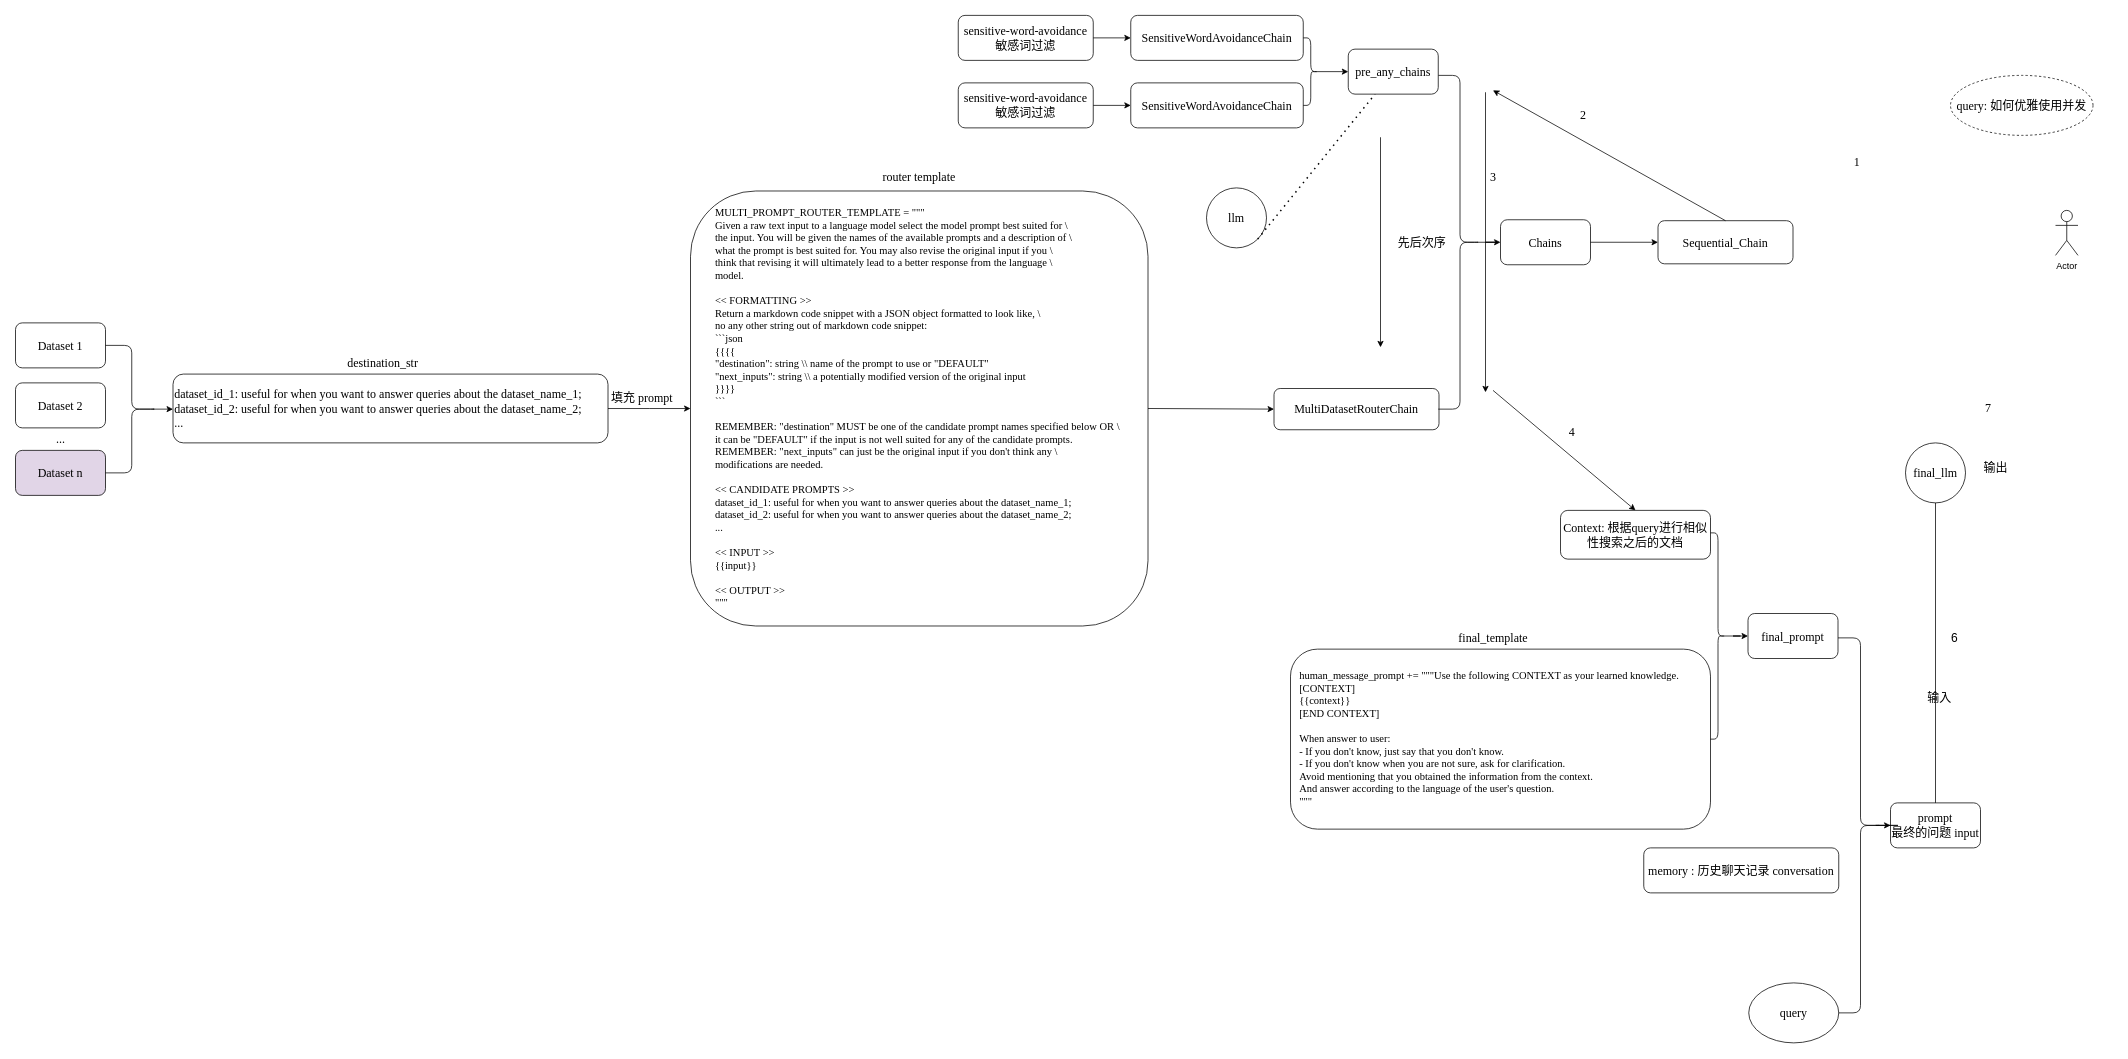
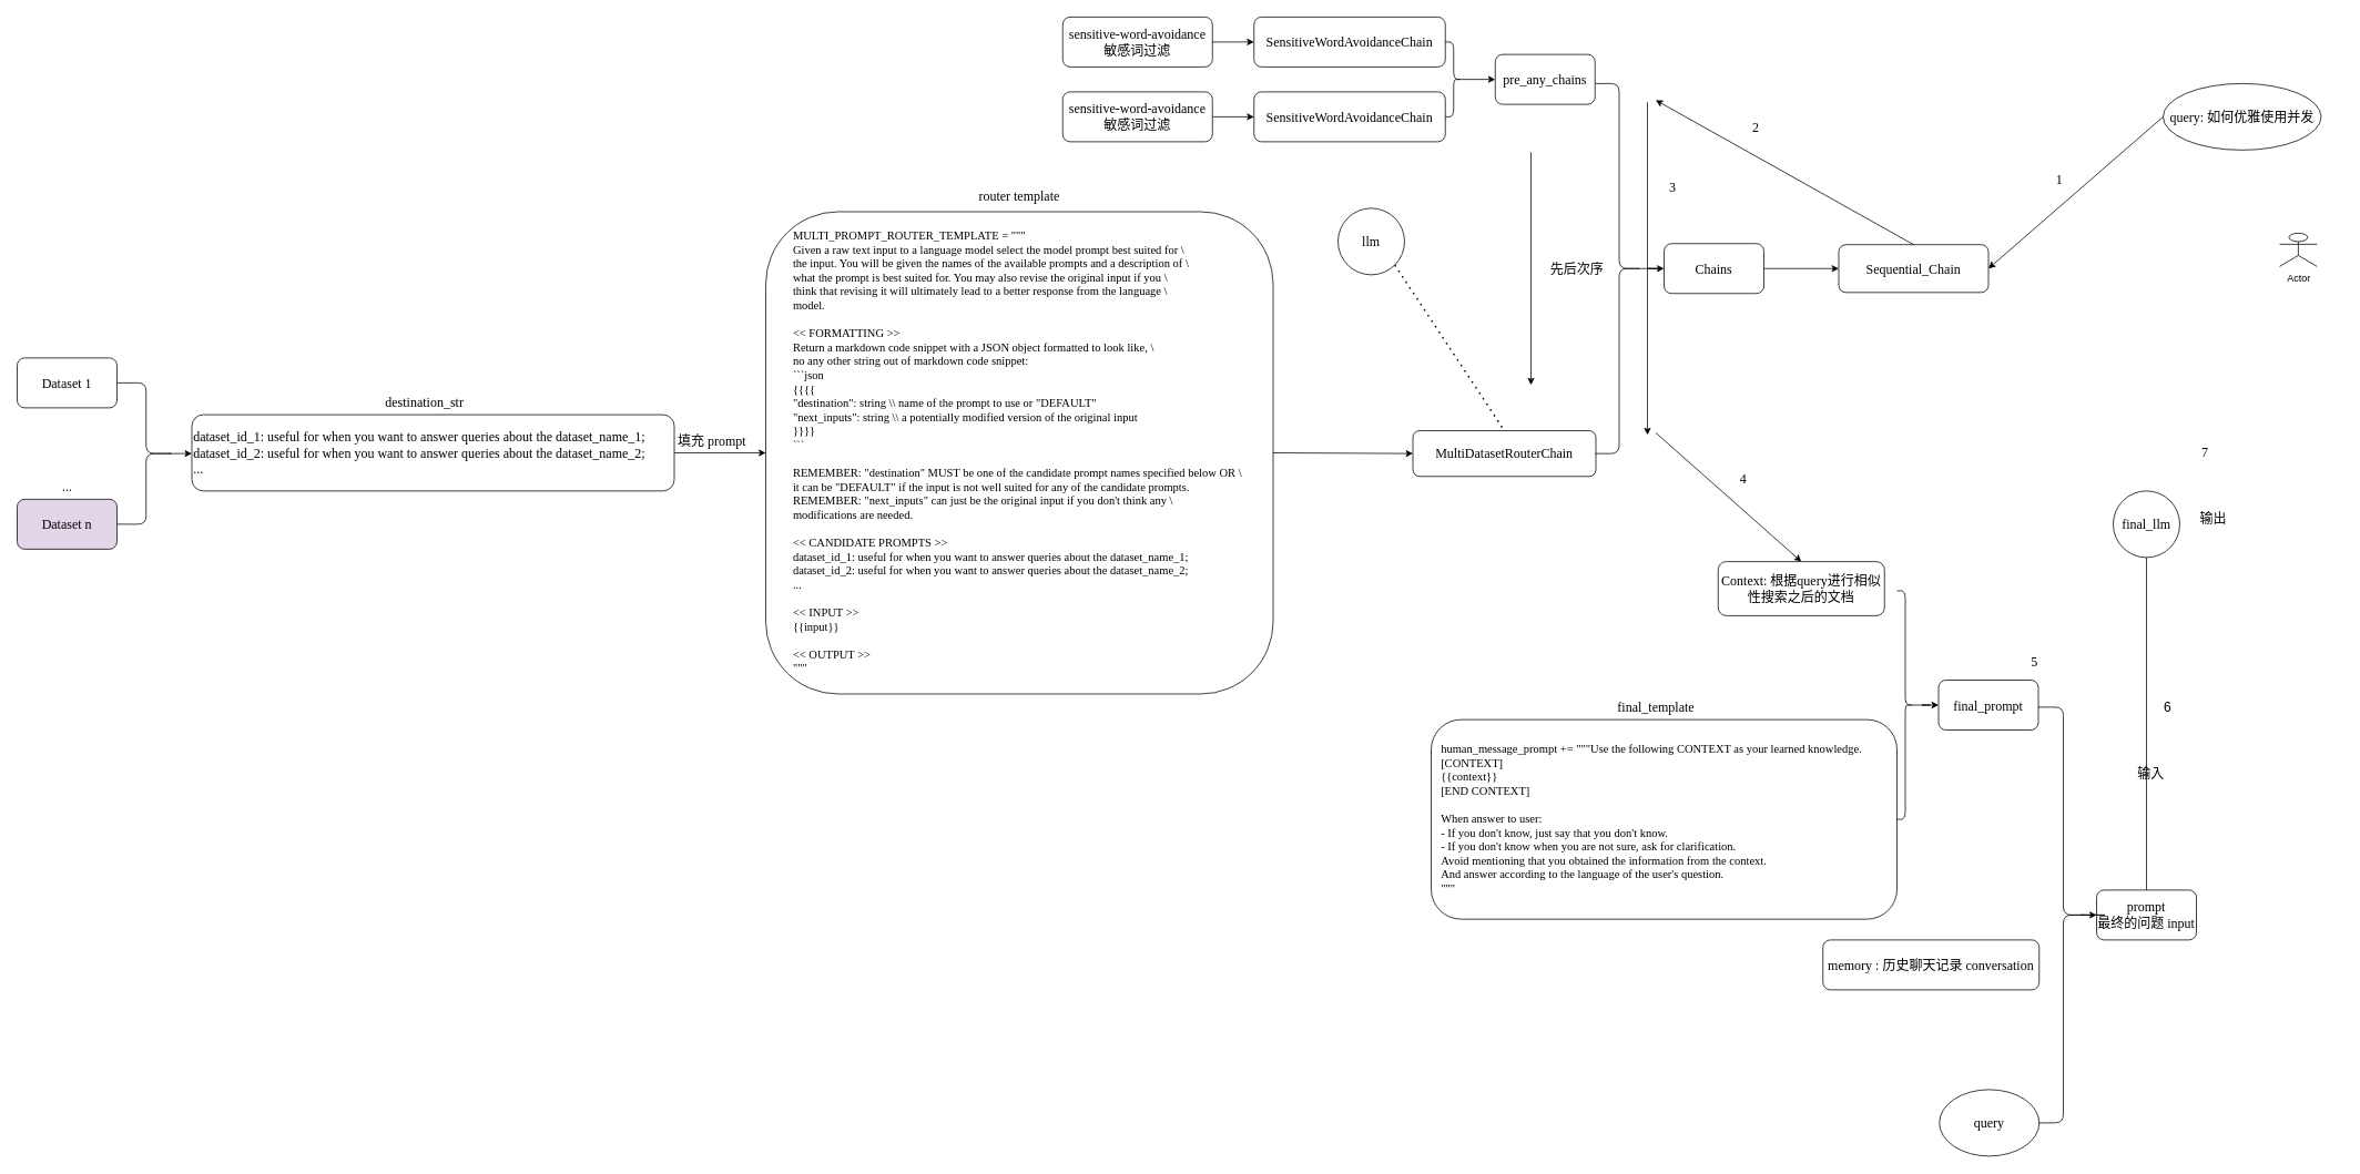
- <mxCell id="39" value="query: 如何优雅使用并发" style="ellipse;whiteSpace=wrap;html=1;fontFamily=Times New Roman;fontSize=16;dashed=1;" vertex="1" parent="2"><mxGeometry x="2580" y="80" width="190" height="80" as="geometry" /></mxCell>
+ <mxCell id="39" value="query: 如何优雅使用并发" style="ellipse;whiteSpace=wrap;html=1;fontFamily=Times New Roman;fontSize=16;" vertex="1" parent="2"><mxGeometry x="2580" y="80" width="190" height="80" as="geometry" /></mxCell>
- <mxCell id="19" value="" style="endArrow=none;dashed=1;html=1;dashPattern=1 3;strokeWidth=2;rounded=0;exitX=1;exitY=1;exitDx=0;exitDy=0;" edge="1" parent="2" source="16" target="35"><mxGeometry width="50" height="50" relative="1" as="geometry"><mxPoint x="1658" y="380" as="sourcePoint" /><mxPoint x="1708" y="330" as="targetPoint" /></mxGeometry></mxCell>
+ <mxCell id="19" value="" style="endArrow=none;dashed=1;html=1;dashPattern=1 3;strokeWidth=2;rounded=0;exitX=1;exitY=1;exitDx=0;exitDy=0;entryX=0.5;entryY=0;entryDx=0;entryDy=0;" edge="1" parent="2" source="16" target="9"><mxGeometry width="50" height="50" relative="1" as="geometry"><mxPoint x="1658" y="380" as="sourcePoint" /><mxPoint x="1708" y="330" as="targetPoint" /></mxGeometry></mxCell>
+ <mxCell id="41" value="" style="endArrow=classic;html=1;rounded=0;exitX=0;exitY=0.5;exitDx=0;exitDy=0;entryX=1;entryY=0.5;entryDx=0;entryDy=0;" edge="1" parent="2" source="39" target="20"><mxGeometry width="50" height="50" relative="1" as="geometry"><mxPoint x="2340" y="310" as="sourcePoint" /><mxPoint x="2390" y="260" as="targetPoint" /></mxGeometry></mxCell>
- <mxCell id="46" value="3" style="text;html=1;align=center;verticalAlign=middle;resizable=0;points=[];autosize=1;strokeColor=none;fillColor=none;fontSize=16;fontFamily=Times New Roman;" vertex="1" parent="2"><mxGeometry x="1955" y="200" width="30" height="30" as="geometry" /></mxCell>
+ <mxCell id="46" value="3" style="text;html=1;align=center;verticalAlign=middle;resizable=0;points=[];autosize=1;strokeColor=none;fillColor=none;fontSize=16;fontFamily=Times New Roman;" vertex="1" parent="2"><mxGeometry x="1975" y="190" width="30" height="30" as="geometry" /></mxCell>
- <mxCell id="38" value="Actor" style="shape=umlActor;verticalLabelPosition=bottom;verticalAlign=top;html=1;outlineConnect=0;" vertex="1" parent="2"><mxGeometry x="2720" y="260" width="30" height="60" as="geometry" /></mxCell>
+ <mxCell id="38" value="Actor" style="shape=umlActor;verticalLabelPosition=bottom;verticalAlign=top;html=1;outlineConnect=0;" vertex="1" parent="2"><mxGeometry x="2720" y="260" width="45" height="40" as="geometry" /></mxCell>
- <mxCell id="4" value="Dataset 2" style="rounded=1;whiteSpace=wrap;html=1;fontSize=16;fontFamily=Times New Roman;" vertex="1" parent="3"><mxGeometry y="80" width="120" height="60" as="geometry" /></mxCell>
- <mxCell id="48" value="Context: 根据query进行相似性搜索之后的文档" style="rounded=1;whiteSpace=wrap;html=1;fontSize=16;fontFamily=Times New Roman;" vertex="1" parent="2"><mxGeometry x="2060" y="660" width="200" height="65" as="geometry" /></mxCell>
+ <mxCell id="48" value="Context: 根据query进行相似性搜索之后的文档" style="rounded=1;whiteSpace=wrap;html=1;fontSize=16;fontFamily=Times New Roman;" vertex="1" parent="2"><mxGeometry x="2045" y="655" width="200" height="65" as="geometry" /></mxCell>
+ <mxCell id="62" value="5" style="text;html=1;align=center;verticalAlign=middle;resizable=0;points=[];autosize=1;strokeColor=none;fillColor=none;fontFamily=Times New Roman;fontSize=16;" vertex="1" parent="2"><mxGeometry x="2410" y="760" width="30" height="30" as="geometry" /></mxCell>
